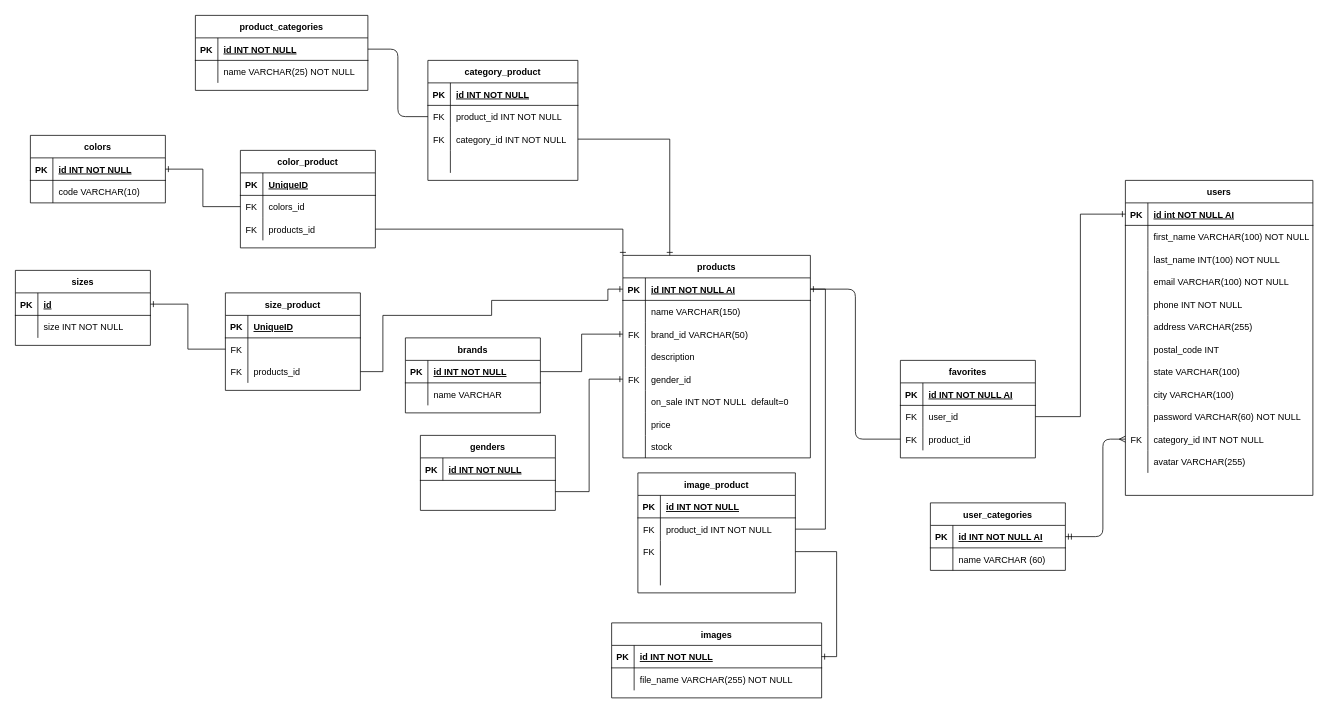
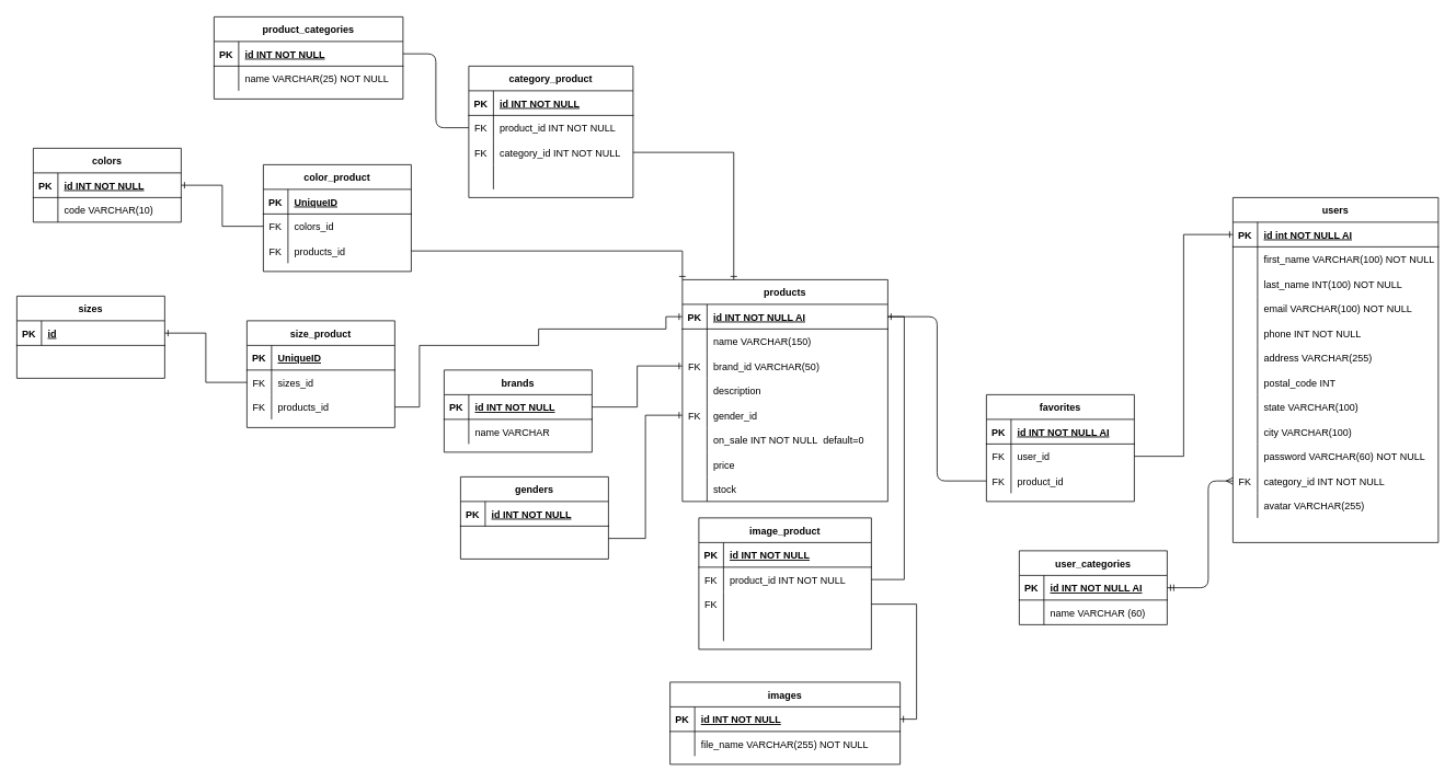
- <mxCell id="166" value="size INT NOT NULL" style="shape=partialRectangle;connectable=0;fillColor=none;top=0;left=0;bottom=0;right=0;align=left;spacingLeft=6;overflow=hidden;" parent="164" vertex="1"><mxGeometry x="30" width="150" height="30" as="geometry" /></mxCell>
+ <mxCell id="173" value="sizes_id" style="shape=partialRectangle;connectable=0;fillColor=none;top=0;left=0;bottom=0;right=0;align=left;spacingLeft=6;overflow=hidden;" vertex="1" parent="171"><mxGeometry x="30" width="150" height="30" as="geometry" /></mxCell>
